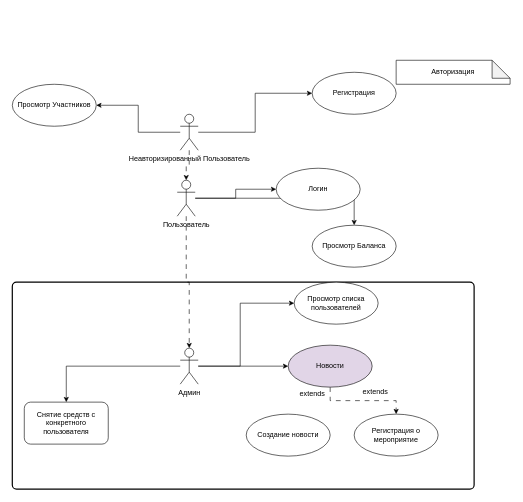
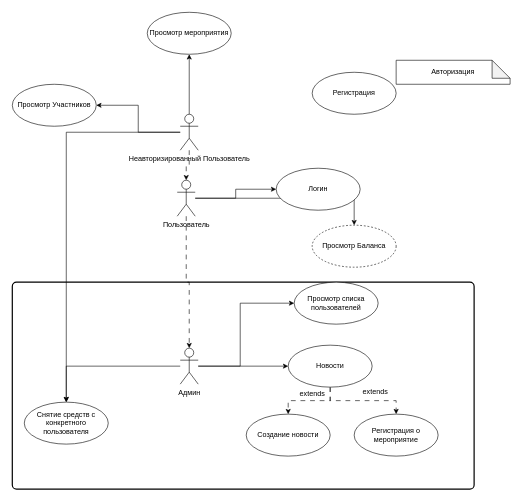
+ <mxCell id="29" value="Просмотр мероприятия" style="ellipse;whiteSpace=wrap;html=1;" vertex="1" parent="1"><mxGeometry x="245" y="20" width="140" height="70" as="geometry" /></mxCell>
+ <mxCell id="20" style="edgeStyle=orthogonalEdgeStyle;rounded=0;orthogonalLoop=1;jettySize=auto;html=1;" edge="1" parent="1" source="21" target="29"><mxGeometry relative="1" as="geometry"><mxPoint x="315" y="100" as="targetPoint" /></mxGeometry></mxCell>
- <mxCell id="18" style="edgeStyle=orthogonalEdgeStyle;rounded=0;orthogonalLoop=1;jettySize=auto;html=1;" edge="1" parent="1" source="21" target="26"><mxGeometry relative="1" as="geometry" /></mxCell>
+ <mxCell id="18" style="edgeStyle=orthogonalEdgeStyle;rounded=0;orthogonalLoop=1;jettySize=auto;html=1;" edge="1" parent="1" source="21" target="17"><mxGeometry relative="1" as="geometry" /></mxCell>
- <mxCell id="25" value="Просмотр Баланса" style="ellipse;whiteSpace=wrap;html=1;" vertex="1" parent="1"><mxGeometry x="520" y="375" width="140" height="70" as="geometry" /></mxCell>
+ <mxCell id="25" value="Просмотр Баланса" style="ellipse;whiteSpace=wrap;html=1;dashed=1;" vertex="1" parent="1"><mxGeometry x="520" y="375" width="140" height="70" as="geometry" /></mxCell>
- <mxCell id="13" value="Новости" style="ellipse;whiteSpace=wrap;html=1;fillColor=#e1d5e7;" vertex="1" parent="1"><mxGeometry x="480" y="575" width="140" height="70" as="geometry" /></mxCell>
+ <mxCell id="13" value="Новости" style="ellipse;whiteSpace=wrap;html=1;" vertex="1" parent="1"><mxGeometry x="480" y="575" width="140" height="70" as="geometry" /></mxCell>
+ <mxCell id="11" style="edgeStyle=orthogonalEdgeStyle;rounded=0;orthogonalLoop=1;jettySize=auto;html=1;dashed=1;dashPattern=8 8;" edge="1" parent="1" source="13" target="14"><mxGeometry relative="1" as="geometry"><mxPoint x="670" y="630" as="targetPoint" /></mxGeometry></mxCell>
- <mxCell id="17" value="Снятие средств с конкретного пользователя" style="whiteSpace=wrap;html=1;rounded=1;" vertex="1" parent="1"><mxGeometry x="40" y="670" width="140" height="70" as="geometry" /></mxCell>
+ <mxCell id="17" value="Снятие средств с конкретного пользователя" style="ellipse;whiteSpace=wrap;html=1;" vertex="1" parent="1"><mxGeometry x="40" y="670" width="140" height="70" as="geometry" /></mxCell>
